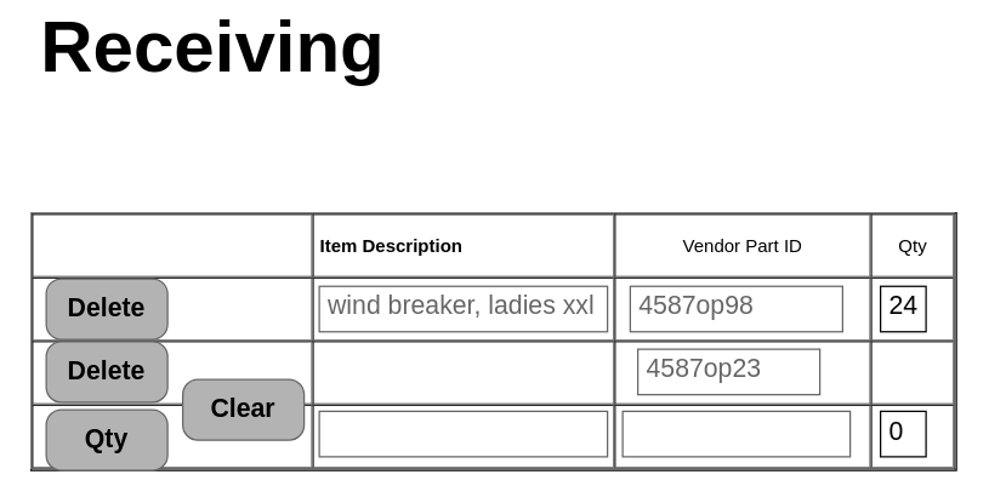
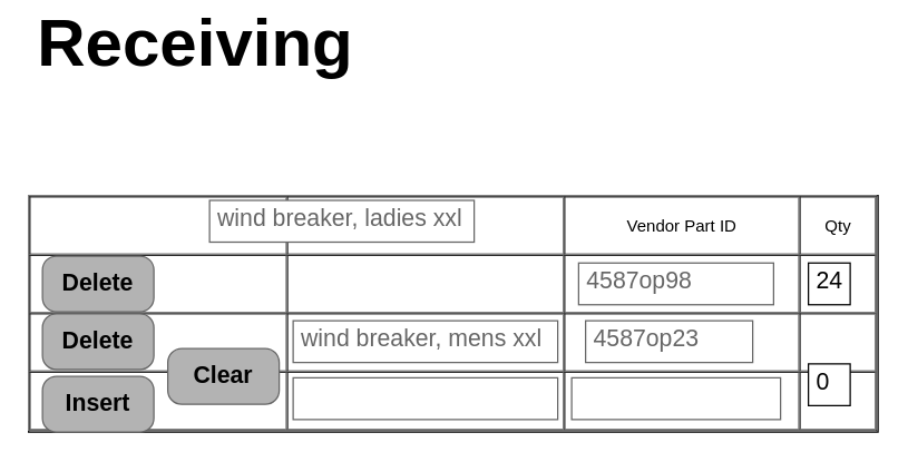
- <mxCell id="10" value="wind breaker, ladies xxl" style="strokeWidth=1;shadow=0;dashed=0;align=center;html=1;shape=mxgraph.mockup.text.textBox;fontColor=#666666;align=left;fontSize=17;spacingLeft=4;spacingTop=-3;strokeColor=#666666;mainText=;fillColor=#FFFFFF;" vertex="1" parent="1"><mxGeometry x="210" y="188.5" width="190" height="30" as="geometry" /></mxCell>
+ <mxCell id="10" value="wind breaker, ladies xxl" style="strokeWidth=1;shadow=0;dashed=0;align=center;html=1;shape=mxgraph.mockup.text.textBox;fontColor=#666666;align=left;fontSize=17;spacingLeft=4;spacingTop=-3;strokeColor=#666666;mainText=;fillColor=#FFFFFF;" vertex="1" parent="1"><mxGeometry x="150" y="143.5" width="190" height="30" as="geometry" /></mxCell>
+ <mxCell id="11" value="wind breaker, mens xxl" style="strokeWidth=1;shadow=0;dashed=0;align=center;html=1;shape=mxgraph.mockup.text.textBox;fontColor=#666666;align=left;fontSize=17;spacingLeft=4;spacingTop=-3;strokeColor=#666666;mainText=;fillColor=#FFFFFF;" vertex="1" parent="1"><mxGeometry x="210" y="230" width="190" height="30" as="geometry" /></mxCell>
- <mxCell id="5" value="0" style="strokeWidth=1;shadow=0;dashed=0;align=center;html=1;shape=mxgraph.mockup.text.textBox;align=left;fontSize=17;spacingLeft=4;spacingTop=-3;mainText=;" parent="1" vertex="1"><mxGeometry x="580" y="271" width="30" height="30" as="geometry" /></mxCell>
+ <mxCell id="5" value="0" style="strokeWidth=1;shadow=0;dashed=0;align=center;html=1;shape=mxgraph.mockup.text.textBox;align=left;fontSize=17;spacingLeft=4;spacingTop=-3;mainText=;" parent="1" vertex="1"><mxGeometry x="580" y="261" width="30" height="30" as="geometry" /></mxCell>
- <mxCell id="8" value="&lt;font color=&quot;#000000&quot;&gt;Qty&lt;/font&gt;" style="strokeWidth=1;shadow=0;dashed=0;align=center;html=1;shape=mxgraph.mockup.buttons.button;strokeColor=#666666;fontColor=#ffffff;mainText=;buttonStyle=round;fontSize=17;fontStyle=1;whiteSpace=wrap;fillColor=#B3B3B3;" vertex="1" parent="1"><mxGeometry x="30" y="270" width="80" height="40" as="geometry" /></mxCell>
+ <mxCell id="8" value="&lt;font color=&quot;#000000&quot;&gt;Insert&lt;/font&gt;" style="strokeWidth=1;shadow=0;dashed=0;align=center;html=1;shape=mxgraph.mockup.buttons.button;strokeColor=#666666;fontColor=#ffffff;mainText=;buttonStyle=round;fontSize=17;fontStyle=1;whiteSpace=wrap;fillColor=#B3B3B3;" vertex="1" parent="1"><mxGeometry x="30" y="270" width="80" height="40" as="geometry" /></mxCell>
